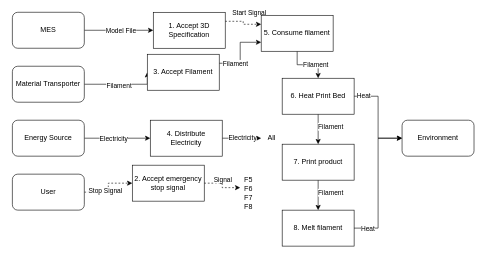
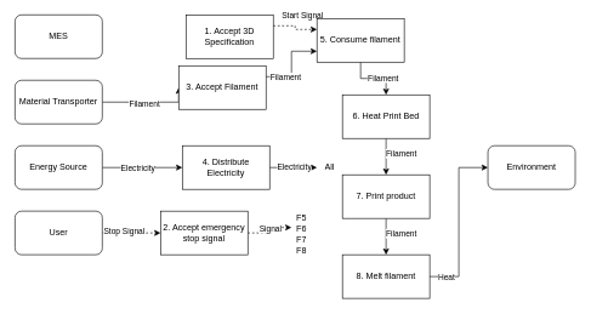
- <mxCell id="2" style="edgeStyle=orthogonalEdgeStyle;rounded=0;orthogonalLoop=1;jettySize=auto;html=1;exitX=1;exitY=0.5;exitDx=0;exitDy=0;entryX=0;entryY=0.5;entryDx=0;entryDy=0;" edge="1" parent="1" source="4" target="14"><mxGeometry relative="1" as="geometry"><Array as="points"><mxPoint x="140" y="50" /></Array></mxGeometry></mxCell>
- <mxCell id="3" value="Model File" style="edgeLabel;html=1;align=center;verticalAlign=middle;resizable=0;points=[];" vertex="1" connectable="0" parent="2"><mxGeometry x="0.377" y="-2" relative="1" as="geometry"><mxPoint x="-19" y="-2" as="offset" /></mxGeometry></mxCell>
- <mxCell id="29" style="edgeStyle=orthogonalEdgeStyle;rounded=0;orthogonalLoop=1;jettySize=auto;html=1;entryX=0;entryY=0.5;entryDx=0;entryDy=0;exitX=1;exitY=0.5;exitDx=0;exitDy=0;" edge="1" parent="1" source="37" target="11"><mxGeometry relative="1" as="geometry"><mxPoint x="660" y="290" as="targetPoint" /><mxPoint x="610" y="150" as="sourcePoint" /></mxGeometry></mxCell>
- <mxCell id="30" value="Heat" style="edgeLabel;html=1;align=center;verticalAlign=middle;resizable=0;points=[];" vertex="1" connectable="0" parent="29"><mxGeometry x="-0.8" y="1" relative="1" as="geometry"><mxPoint as="offset" /></mxGeometry></mxCell>
- <mxCell id="23" value="2. Accept emergency stop signal" style="rounded=0;whiteSpace=wrap;html=1;" vertex="1" parent="1"><mxGeometry x="220" y="275" width="120" height="60" as="geometry" /></mxCell>
+ <mxCell id="23" value="2. Accept emergency stop signal" style="rounded=0;whiteSpace=wrap;html=1;" vertex="1" parent="1"><mxGeometry x="220" y="290" width="120" height="60" as="geometry" /></mxCell>
